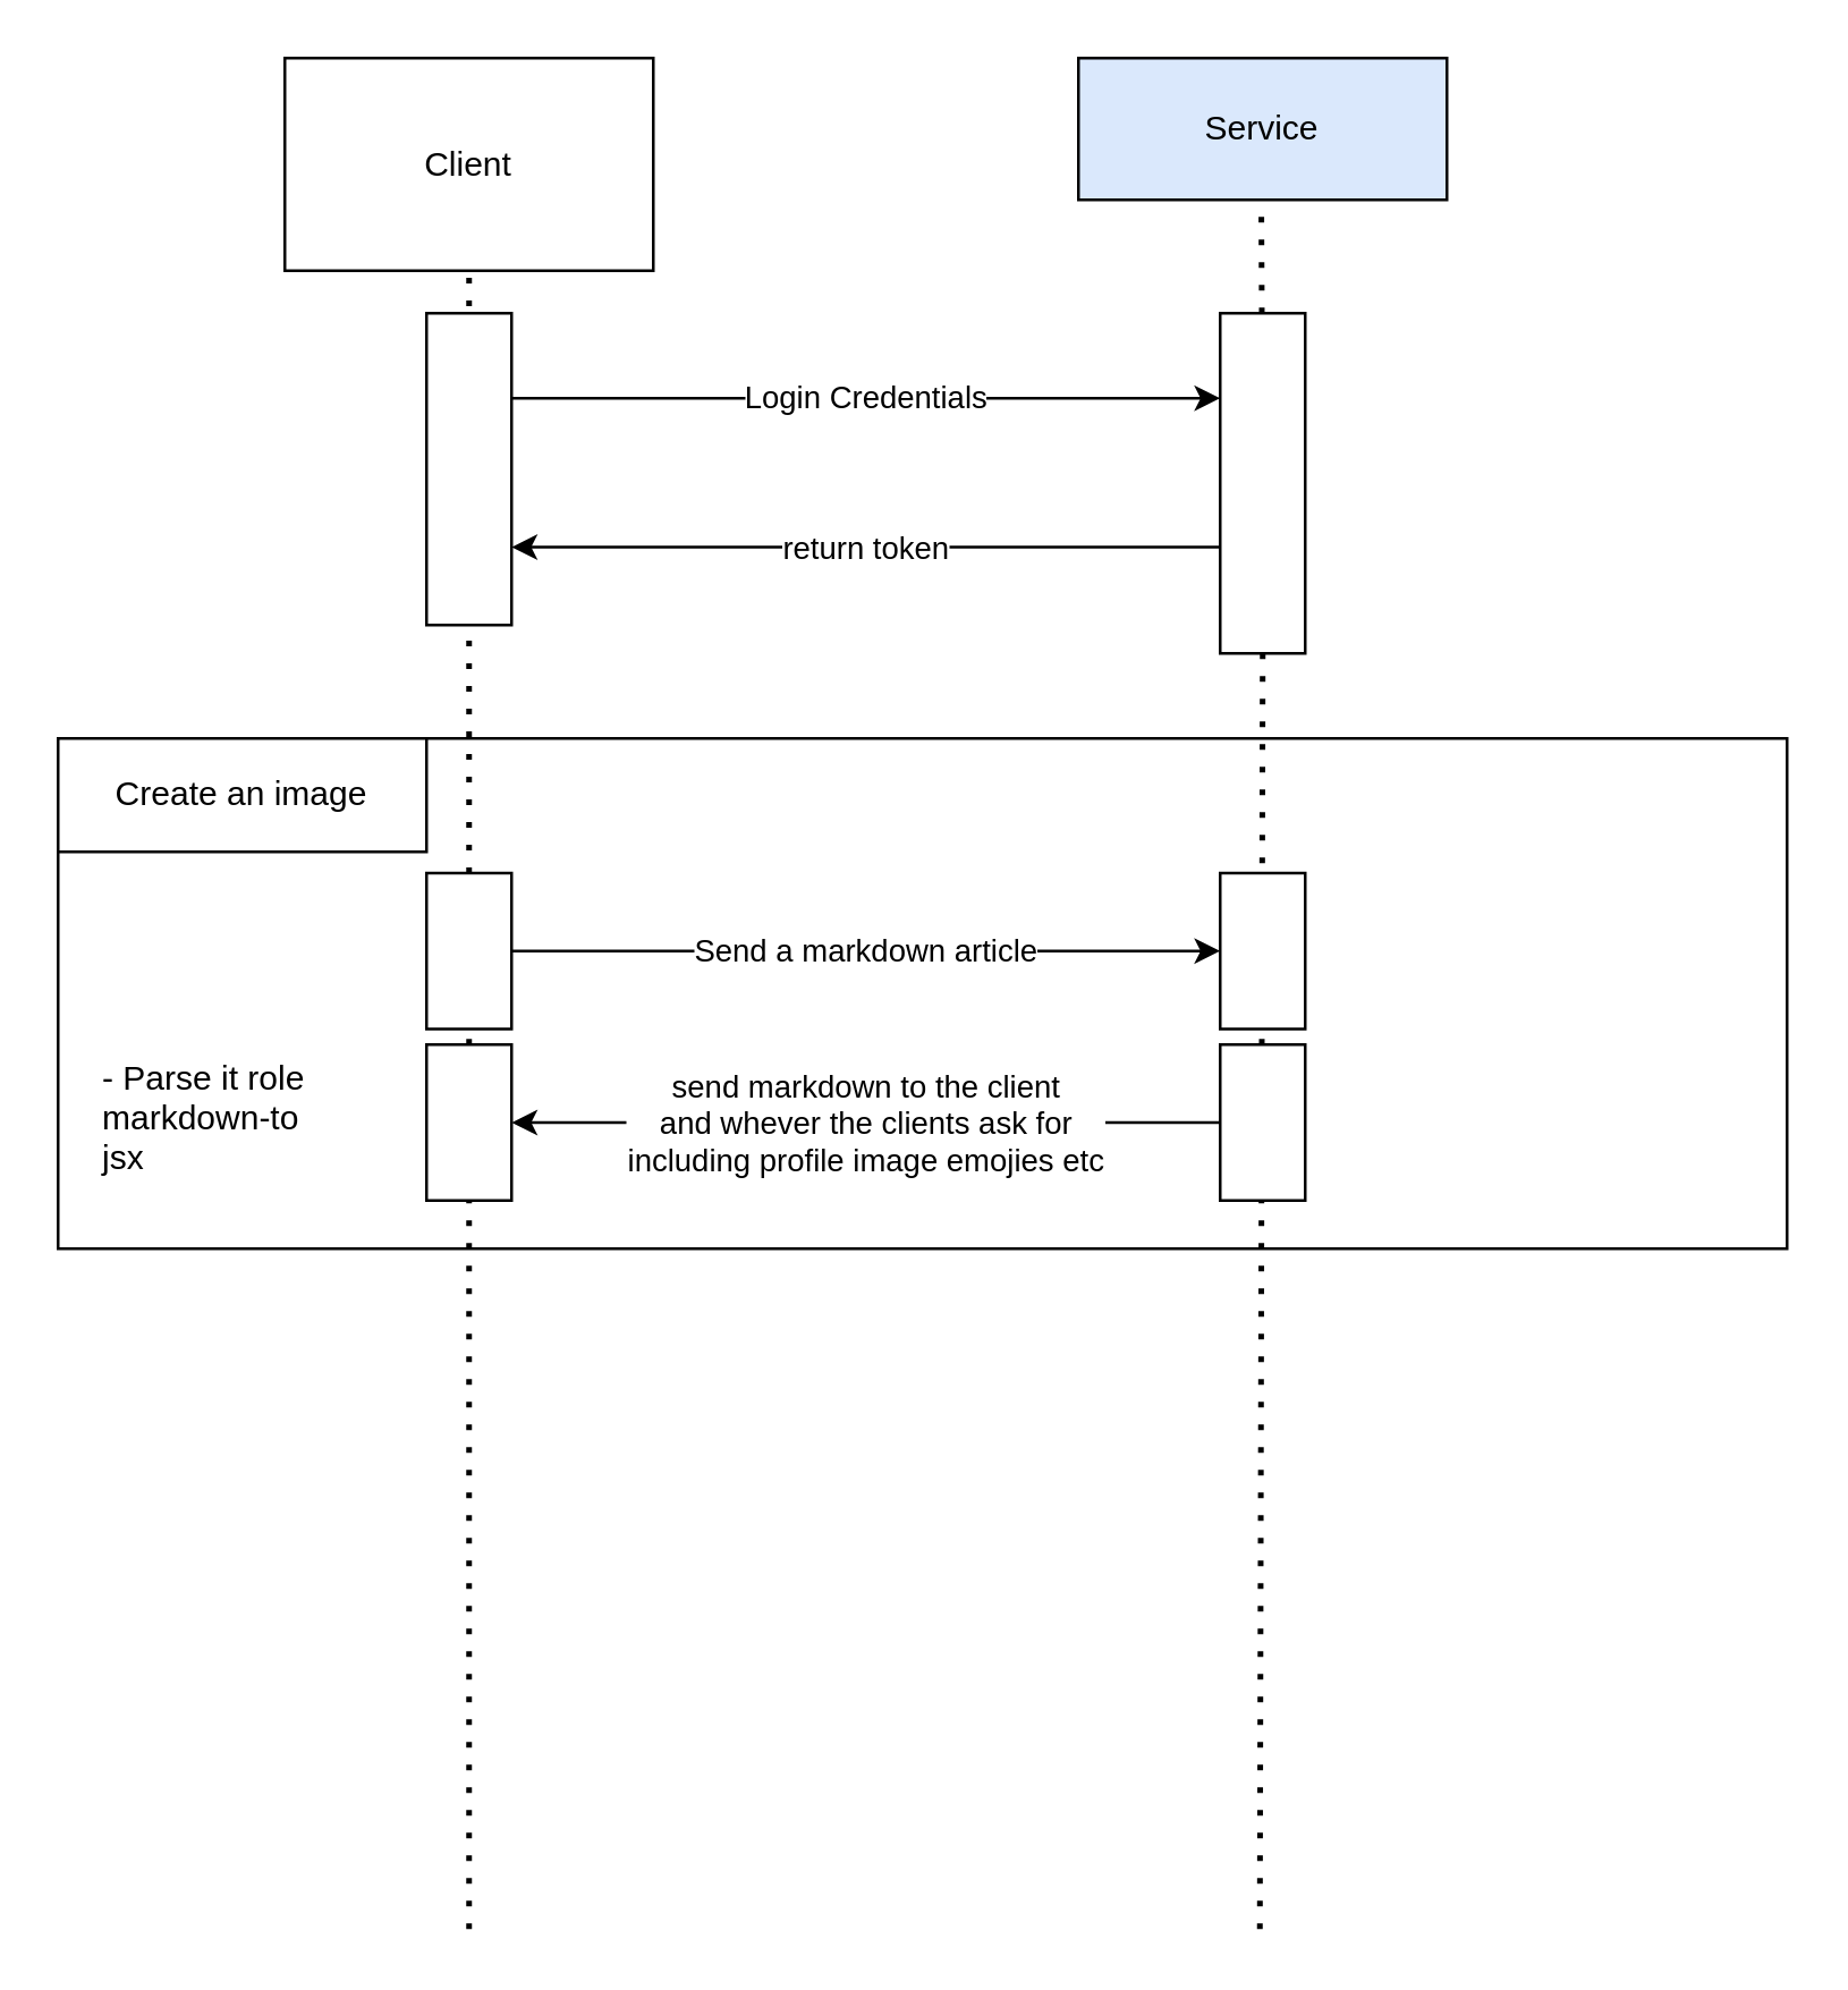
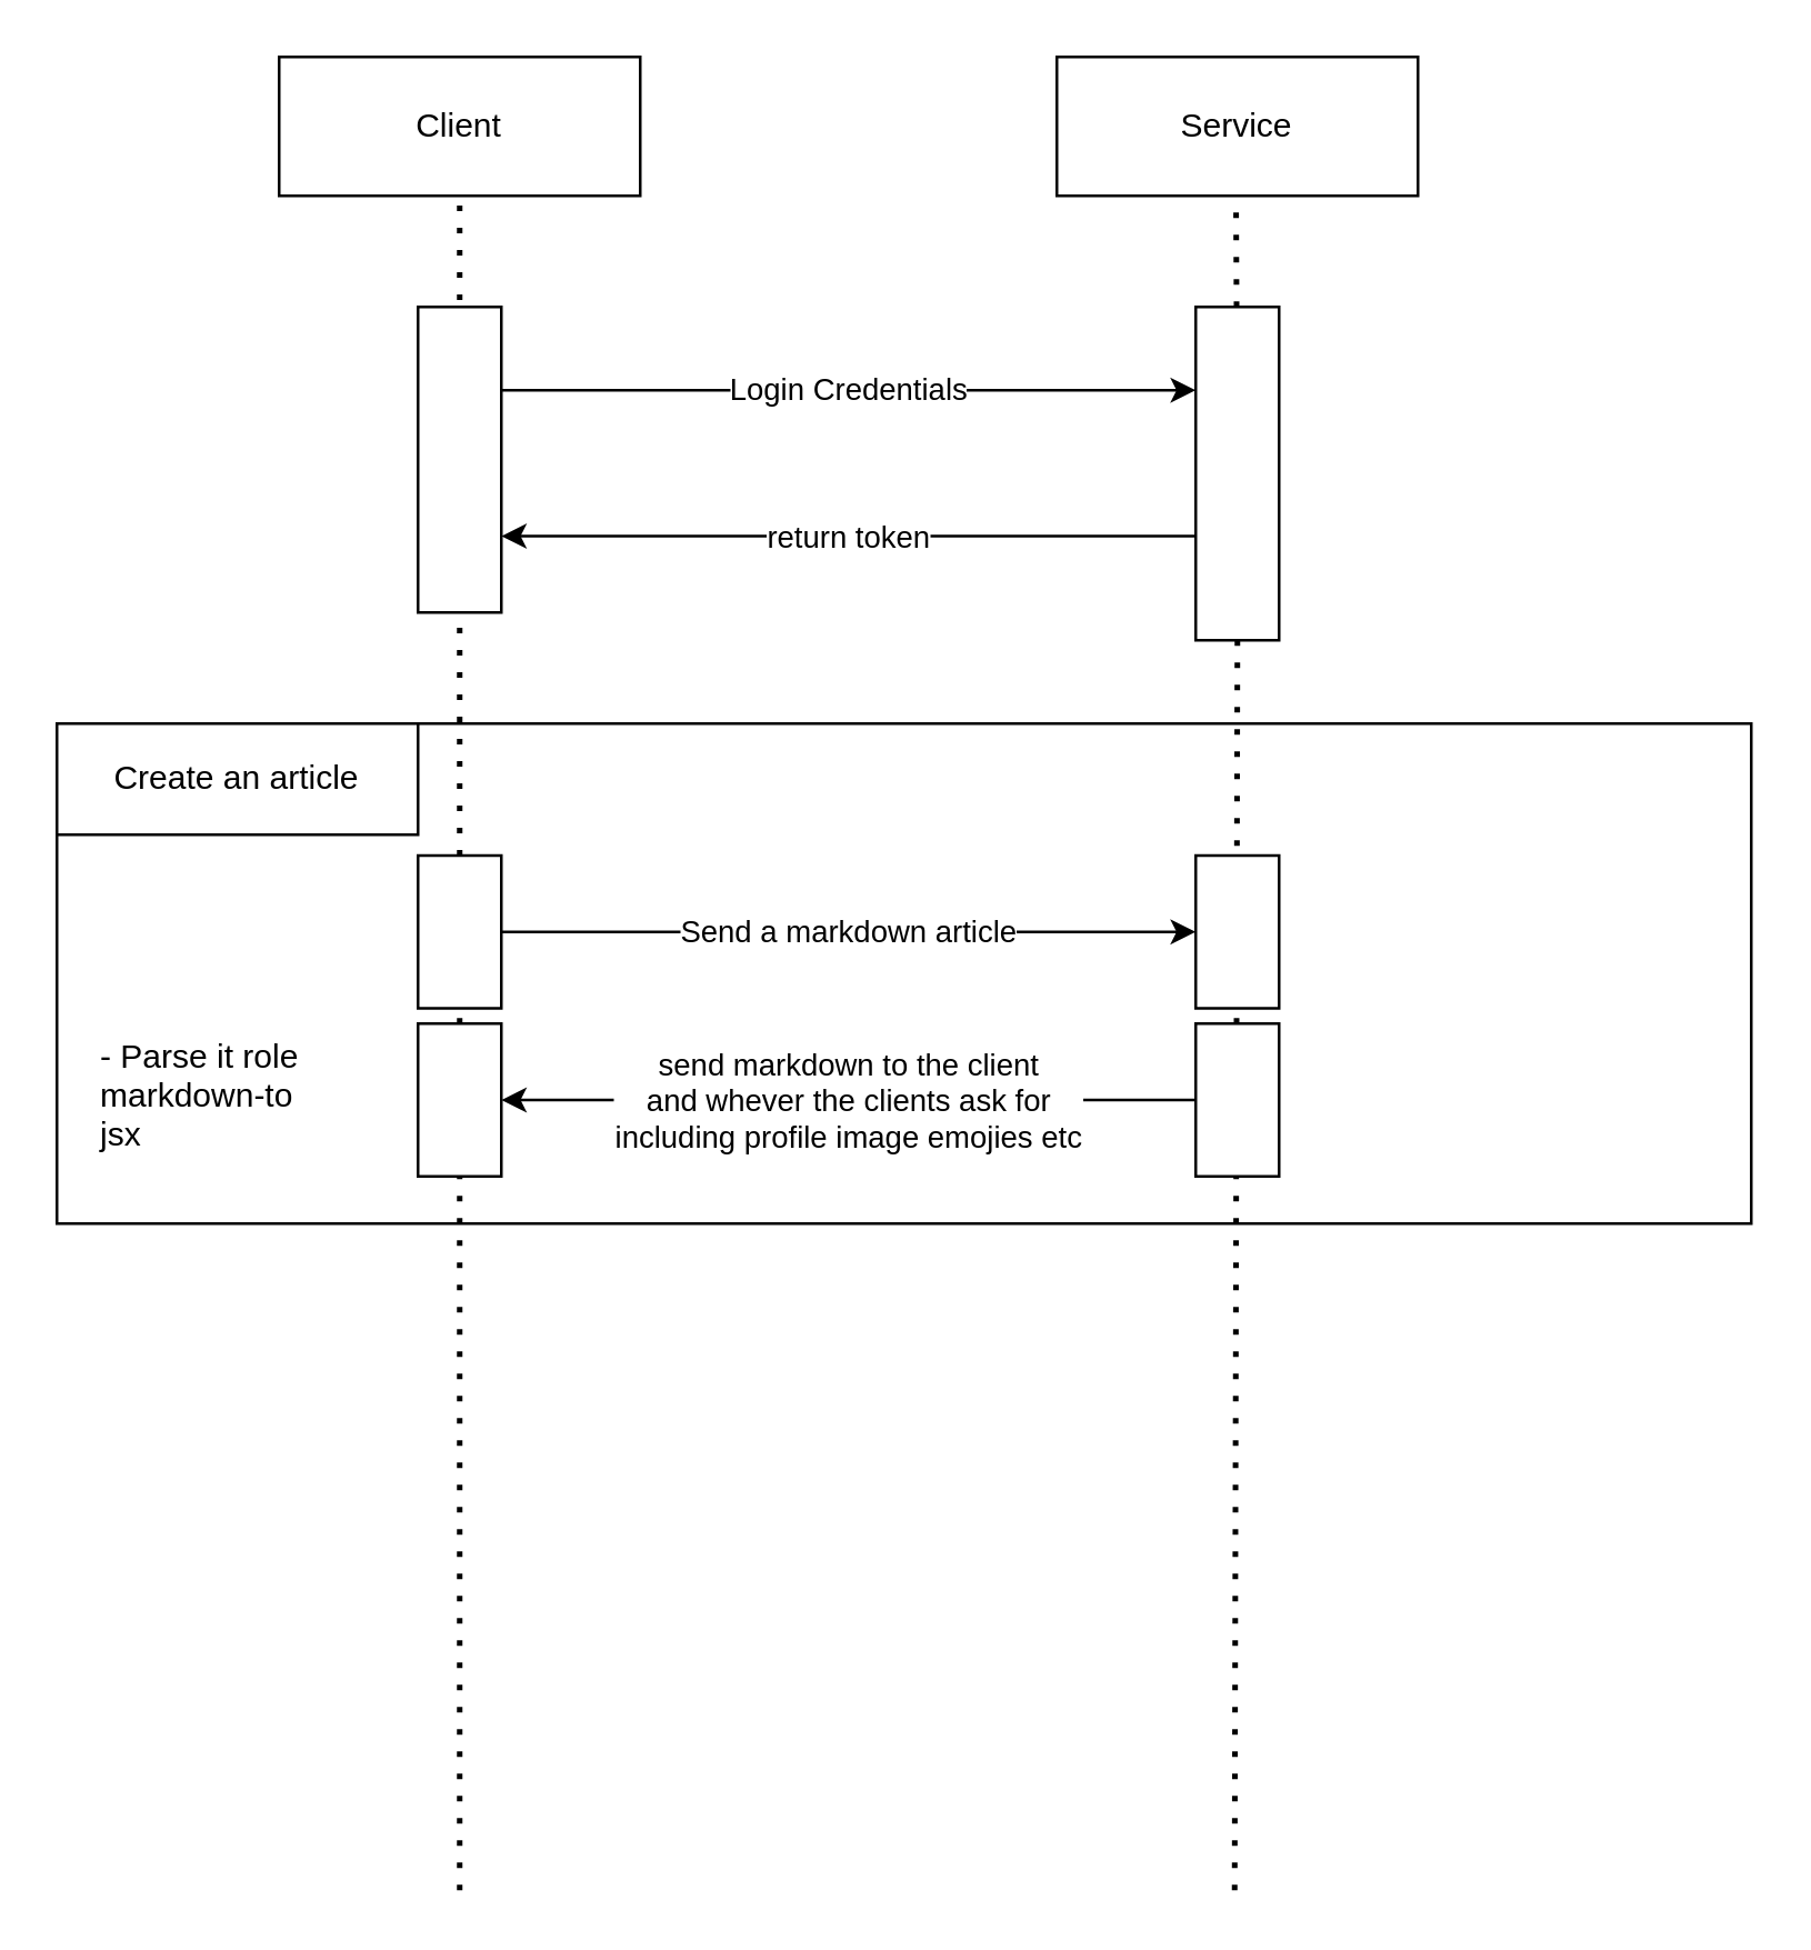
- <mxCell id="5" value="Service" style="rounded=0;whiteSpace=wrap;html=1;fillColor=#dae8fc;" vertex="1" parent="1"><mxGeometry x="380" y="20" width="130" height="50" as="geometry" /></mxCell>
+ <mxCell id="5" value="Service" style="rounded=0;whiteSpace=wrap;html=1;" vertex="1" parent="1"><mxGeometry x="380" y="20" width="130" height="50" as="geometry" /></mxCell>
- <mxCell id="3" value="Client" style="rounded=0;whiteSpace=wrap;html=1;" vertex="1" parent="1"><mxGeometry x="100" y="20" width="130" height="75" as="geometry" /></mxCell>
+ <mxCell id="3" value="Client" style="rounded=0;whiteSpace=wrap;html=1;" vertex="1" parent="1"><mxGeometry x="100" y="20" width="130" height="50" as="geometry" /></mxCell>
- <mxCell id="12" value="Create an image" style="rounded=0;whiteSpace=wrap;html=1;" vertex="1" parent="1"><mxGeometry x="20" y="260" width="130" height="40" as="geometry" /></mxCell>
+ <mxCell id="12" value="Create an article" style="rounded=0;whiteSpace=wrap;html=1;" vertex="1" parent="1"><mxGeometry x="20" y="260" width="130" height="40" as="geometry" /></mxCell>
